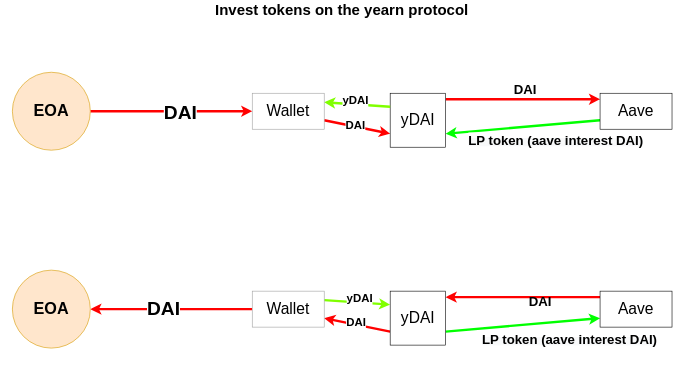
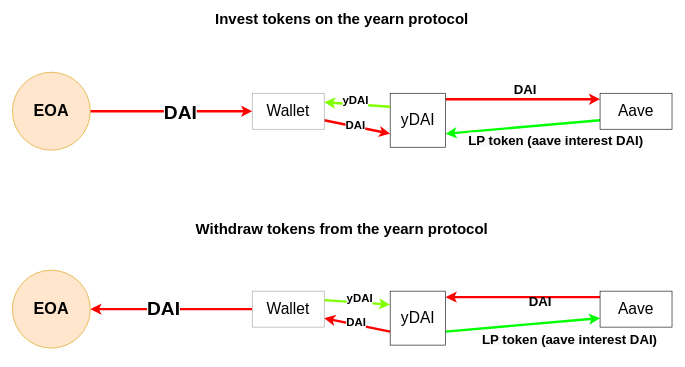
- <mxCell id="30" value="&lt;b&gt;&lt;font style=&quot;font-size: 25px&quot;&gt;Invest tokens on the yearn protocol&lt;/font&gt;&lt;/b&gt;" style="text;html=1;strokeColor=none;fillColor=none;align=center;verticalAlign=middle;whiteSpace=wrap;rounded=0;" vertex="1" parent="1"><mxGeometry x="352" y="5" width="435" height="20" as="geometry" /></mxCell>
+ <mxCell id="30" value="&lt;b&gt;&lt;font style=&quot;font-size: 25px&quot;&gt;Invest tokens on the yearn protocol&lt;/font&gt;&lt;/b&gt;" style="text;html=1;strokeColor=none;fillColor=none;align=center;verticalAlign=middle;whiteSpace=wrap;rounded=0;" vertex="1" parent="1"><mxGeometry x="352" y="20" width="435" height="20" as="geometry" /></mxCell>
+ <mxCell id="31" value="&lt;b&gt;&lt;font style=&quot;font-size: 25px&quot;&gt;Withdraw tokens from the yearn protocol&lt;/font&gt;&lt;/b&gt;" style="text;html=1;strokeColor=none;fillColor=none;align=center;verticalAlign=middle;whiteSpace=wrap;rounded=0;" vertex="1" parent="1"><mxGeometry x="311" y="370" width="517" height="20" as="geometry" /></mxCell>
